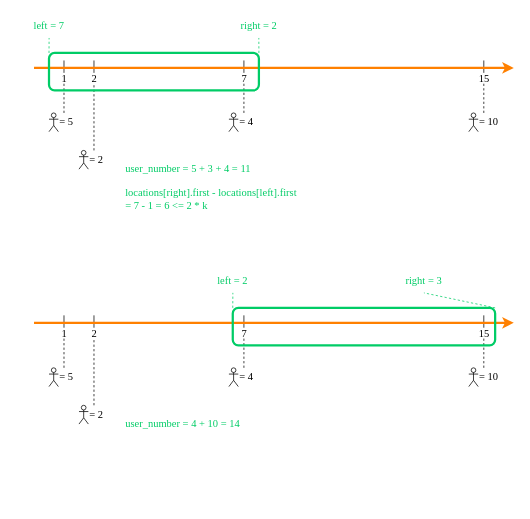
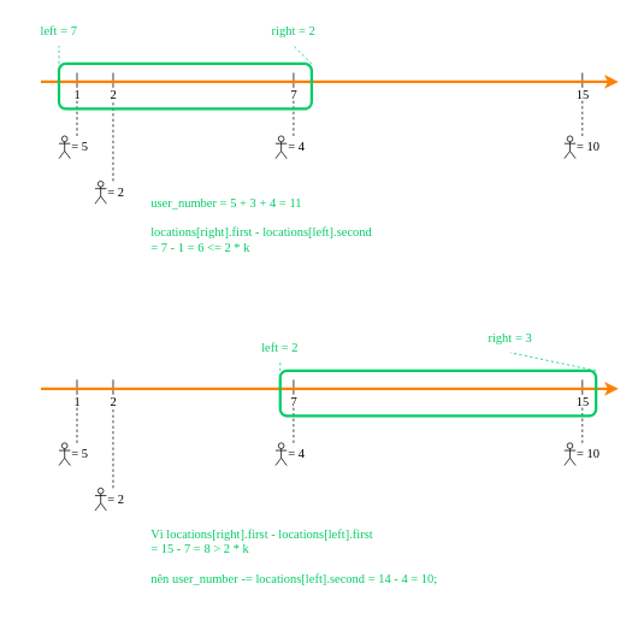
- <mxCell id="17" value="right = 2" style="text;html=1;align=center;verticalAlign=middle;whiteSpace=wrap;rounded=0;fontFamily=consolas;fontSize=14;fontColor=#00CC66;" vertex="1" parent="1"><mxGeometry x="299.75" y="20" width="90" height="30" as="geometry" /></mxCell>
+ <mxCell id="17" value="right = 2" style="text;html=1;align=center;verticalAlign=middle;whiteSpace=wrap;rounded=0;fontFamily=consolas;fontSize=14;fontColor=#00CC66;" vertex="1" parent="1"><mxGeometry x="279.75" y="20" width="90" height="30" as="geometry" /></mxCell>
- <mxCell id="21" value="locations[right].first - locations[left].first&lt;div&gt;= 7 - 1&amp;nbsp;&lt;span style=&quot;background-color: transparent; color: light-dark(rgb(0, 204, 102), rgb(0, 149, 62));&quot;&gt;= 6&amp;nbsp;&lt;/span&gt;&lt;span style=&quot;background-color: transparent; color: light-dark(rgb(0, 204, 102), rgb(0, 149, 62));&quot;&gt;&amp;lt;= 2 * k&lt;/span&gt;&lt;/div&gt;" style="text;html=1;align=left;verticalAlign=middle;whiteSpace=wrap;rounded=0;fontFamily=consolas;fontSize=14;fontColor=#00CC66;" vertex="1" parent="1"><mxGeometry x="164.87" y="240" width="360" height="50" as="geometry" /></mxCell>
+ <mxCell id="21" value="locations[right].first - locations[left].second&lt;div&gt;= 7 - 1&amp;nbsp;&lt;span style=&quot;background-color: transparent; color: light-dark(rgb(0, 204, 102), rgb(0, 149, 62));&quot;&gt;= 6&amp;nbsp;&lt;/span&gt;&lt;span style=&quot;background-color: transparent; color: light-dark(rgb(0, 204, 102), rgb(0, 149, 62));&quot;&gt;&amp;lt;= 2 * k&lt;/span&gt;&lt;/div&gt;" style="text;html=1;align=left;verticalAlign=middle;whiteSpace=wrap;rounded=0;fontFamily=consolas;fontSize=14;fontColor=#00CC66;" vertex="1" parent="1"><mxGeometry x="164.87" y="240" width="360" height="50" as="geometry" /></mxCell>
- <mxCell id="36" value="left = 2" style="text;html=1;align=center;verticalAlign=middle;whiteSpace=wrap;rounded=0;fontFamily=consolas;fontSize=14;fontColor=#00CC66;" vertex="1" parent="1"><mxGeometry x="265.12" y="360" width="90" height="30" as="geometry" /></mxCell>
+ <mxCell id="36" value="left = 2" style="text;html=1;align=center;verticalAlign=middle;whiteSpace=wrap;rounded=0;fontFamily=consolas;fontSize=14;fontColor=#00CC66;" vertex="1" parent="1"><mxGeometry x="265.12" y="370" width="90" height="30" as="geometry" /></mxCell>
- <mxCell id="40" value="user_number = 4 + 10&amp;nbsp;&lt;span style=&quot;background-color: transparent; color: light-dark(rgb(0, 204, 102), rgb(0, 149, 62));&quot;&gt;= 14&lt;/span&gt;" style="text;html=1;align=left;verticalAlign=middle;whiteSpace=wrap;rounded=0;fontFamily=consolas;fontSize=14;fontColor=#00CC66;" vertex="1" parent="1"><mxGeometry x="164.87" y="550" width="230" height="30" as="geometry" /></mxCell>
+ <mxCell id="41" value="Vì locations[right].first - locations[left].first&lt;div&gt;= 15 - 7&amp;nbsp;&lt;span style=&quot;background-color: transparent; color: light-dark(rgb(0, 204, 102), rgb(0, 149, 62));&quot;&gt;= 8 &amp;gt;&lt;/span&gt;&lt;span style=&quot;background-color: transparent; color: light-dark(rgb(0, 204, 102), rgb(0, 149, 62));&quot;&gt;&amp;nbsp;2 * k&lt;/span&gt;&lt;/div&gt;&lt;div&gt;&lt;span style=&quot;background-color: transparent; color: light-dark(rgb(0, 204, 102), rgb(0, 149, 62));&quot;&gt;&lt;br&gt;&lt;/span&gt;&lt;/div&gt;&lt;div&gt;&lt;span style=&quot;background-color: transparent; color: light-dark(rgb(0, 204, 102), rgb(0, 149, 62));&quot;&gt;nên&amp;nbsp;&lt;/span&gt;&lt;span style=&quot;background-color: transparent;&quot;&gt;user_number -= locations[left].second = 14 - 4 = 10;&lt;/span&gt;&lt;/div&gt;&lt;div&gt;&lt;span style=&quot;background-color: transparent; color: light-dark(rgb(0, 204, 102), rgb(0, 149, 62));&quot;&gt;&lt;br&gt;&lt;/span&gt;&lt;/div&gt;" style="text;html=1;align=left;verticalAlign=middle;whiteSpace=wrap;rounded=0;fontFamily=consolas;fontSize=14;fontColor=#00CC66;" vertex="1" parent="1"><mxGeometry x="164.87" y="580" width="445.13" height="90" as="geometry" /></mxCell>
